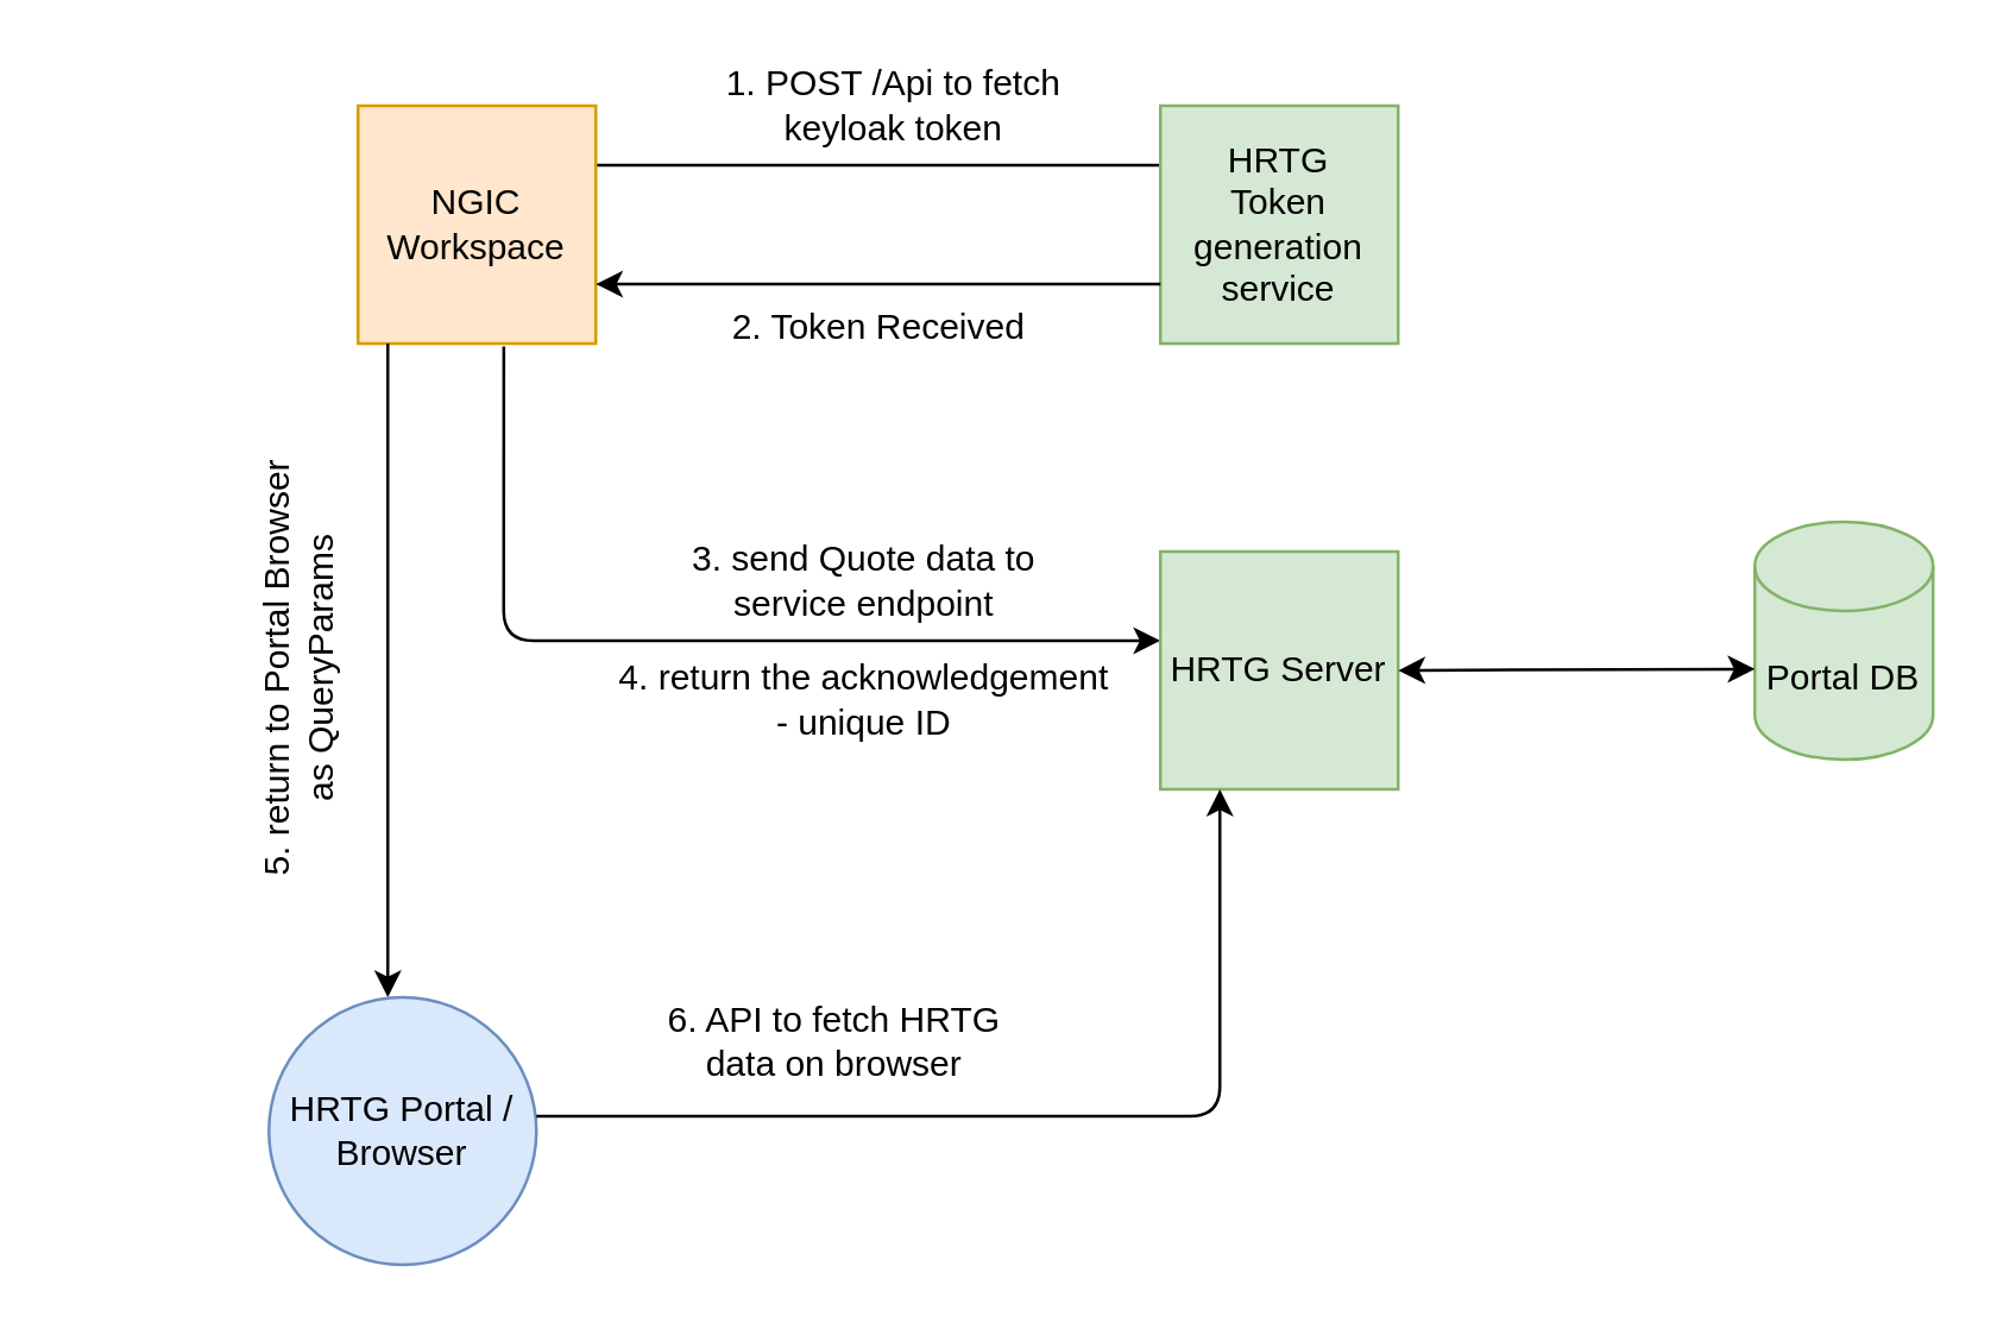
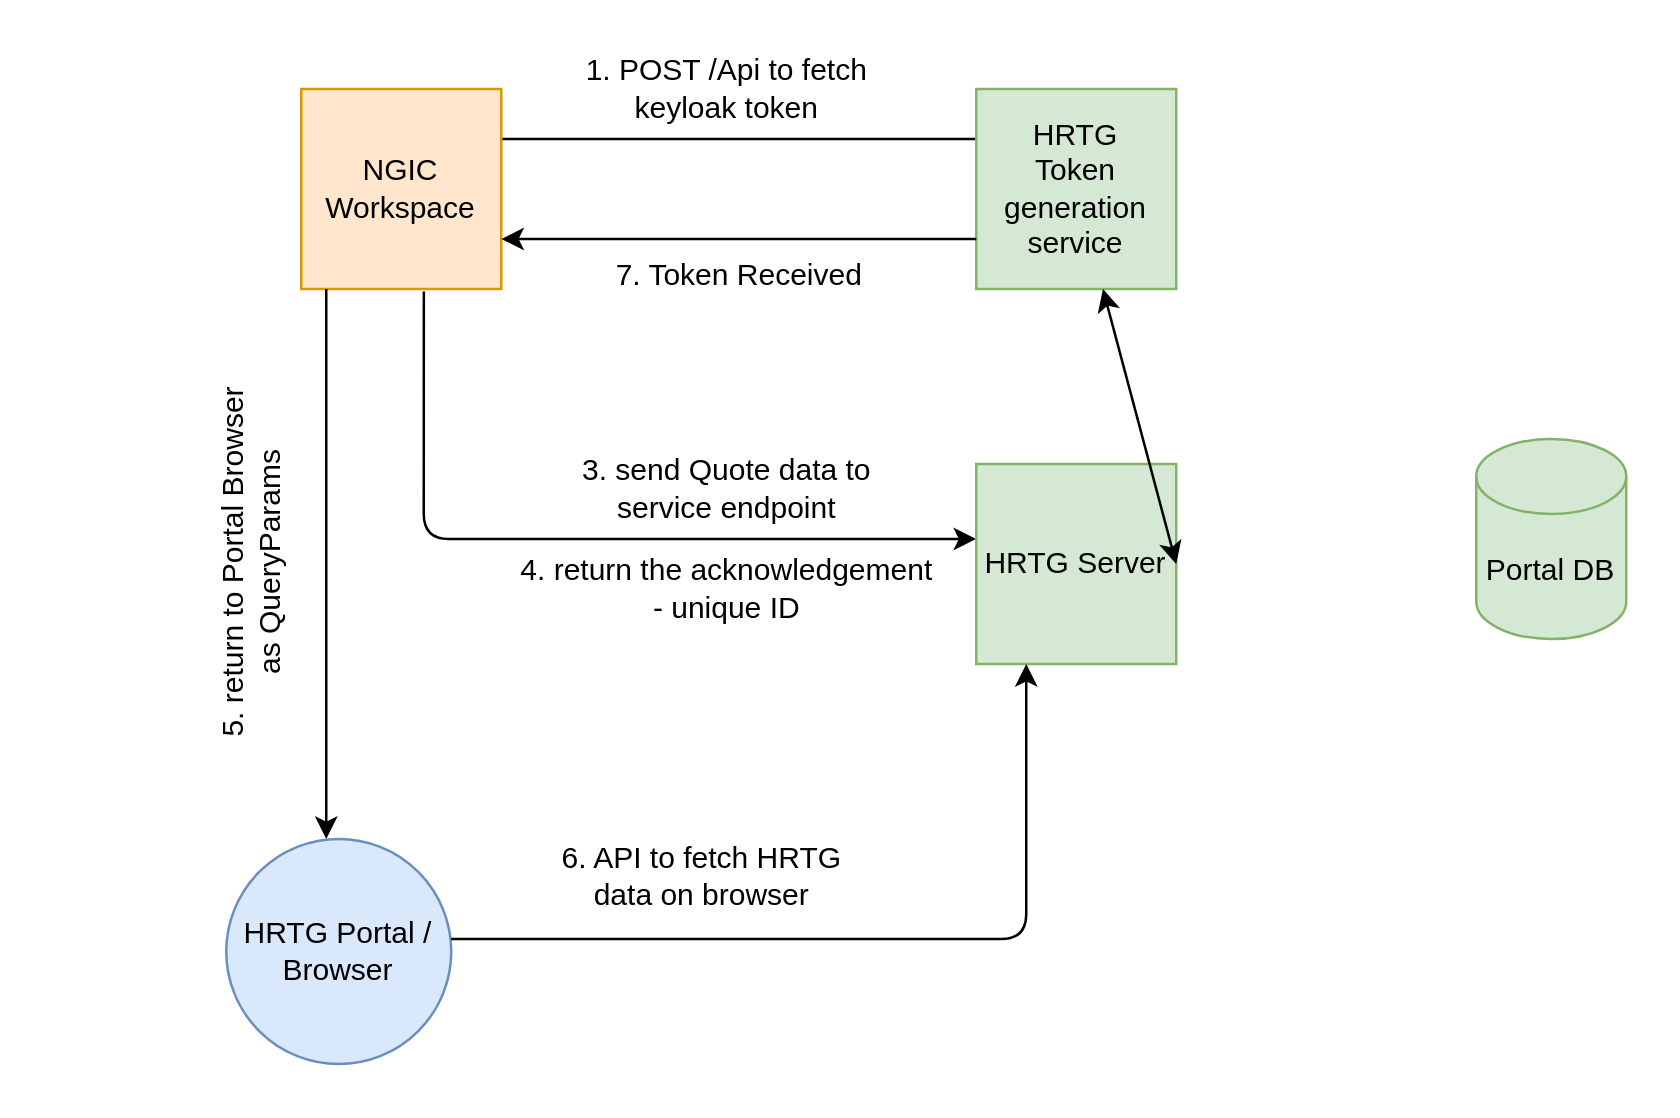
- <mxCell id="6" value="1. POST /Api to fetch &lt;br&gt;keyloak token" style="text;html=1;align=center;verticalAlign=middle;resizable=0;points=[];autosize=1;" vertex="1" parent="1"><mxGeometry x="235" y="20" width="130" height="30" as="geometry" /></mxCell>
+ <mxCell id="6" value="1. POST /Api to fetch &lt;br&gt;keyloak token" style="text;html=1;align=center;verticalAlign=middle;resizable=0;points=[];autosize=1;" vertex="1" parent="1"><mxGeometry x="225" y="20" width="130" height="30" as="geometry" /></mxCell>
- <mxCell id="7" value="2. Token Received" style="text;html=1;align=center;verticalAlign=middle;resizable=0;points=[];autosize=1;" vertex="1" parent="1"><mxGeometry x="240" y="100" width="110" height="20" as="geometry" /></mxCell>
+ <mxCell id="7" value="7. Token Received" style="text;html=1;align=center;verticalAlign=middle;resizable=0;points=[];autosize=1;" vertex="1" parent="1"><mxGeometry x="240" y="100" width="110" height="20" as="geometry" /></mxCell>
- <mxCell id="11" value="" style="endArrow=classic;startArrow=classic;html=1;entryX=0;entryY=0.619;entryDx=0;entryDy=0;entryPerimeter=0;exitX=1;exitY=0.5;exitDx=0;exitDy=0;" edge="1" parent="1" source="9" target="10"><mxGeometry width="50" height="50" relative="1" as="geometry"><mxPoint x="490" y="224.5" as="sourcePoint" /><mxPoint x="580" y="224.5" as="targetPoint" /></mxGeometry></mxCell>
+ <mxCell id="11" value="" style="endArrow=classic;startArrow=classic;html=1;exitX=1;exitY=0.5;exitDx=0;exitDy=0;" edge="1" parent="1" source="9" target="4"><mxGeometry width="50" height="50" relative="1" as="geometry"><mxPoint x="490" y="224.5" as="sourcePoint" /><mxPoint x="580" y="224.5" as="targetPoint" /></mxGeometry></mxCell>
